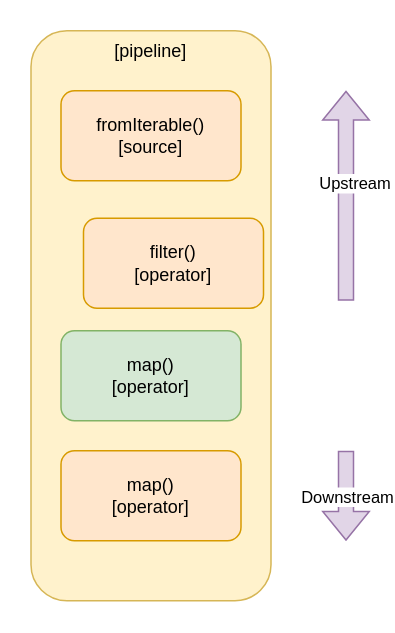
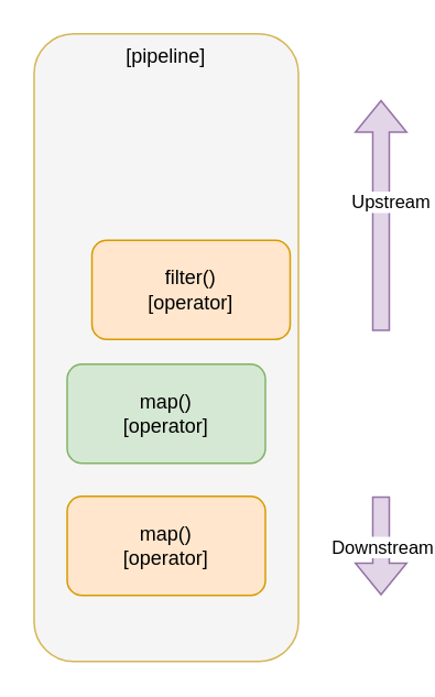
- <mxCell id="4" value="fromIterable()&lt;br&gt;[source]" style="rounded=1;whiteSpace=wrap;html=1;fillColor=#ffe6cc;strokeColor=#d79b00;" parent="1" vertex="1"><mxGeometry x="40" y="60" width="120" height="60" as="geometry" /></mxCell>
- <mxCell id="2" value="[pipeline]" style="rounded=1;whiteSpace=wrap;html=1;fillColor=#fff2cc;strokeColor=#d6b656;verticalAlign=top;" parent="1" vertex="1"><mxGeometry x="20" y="20" width="160" height="380" as="geometry" /></mxCell>
+ <mxCell id="2" value="[pipeline]" style="rounded=1;whiteSpace=wrap;html=1;fillColor=#f5f5f5;strokeColor=#d6b656;verticalAlign=top;" parent="1" vertex="1"><mxGeometry x="20" y="20" width="160" height="380" as="geometry" /></mxCell>
